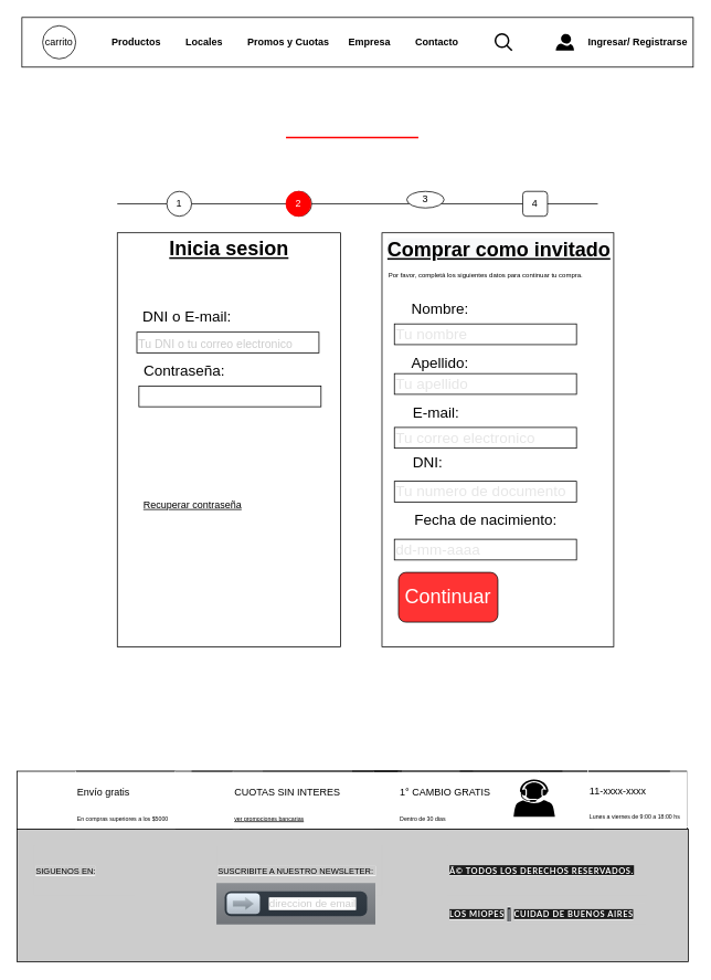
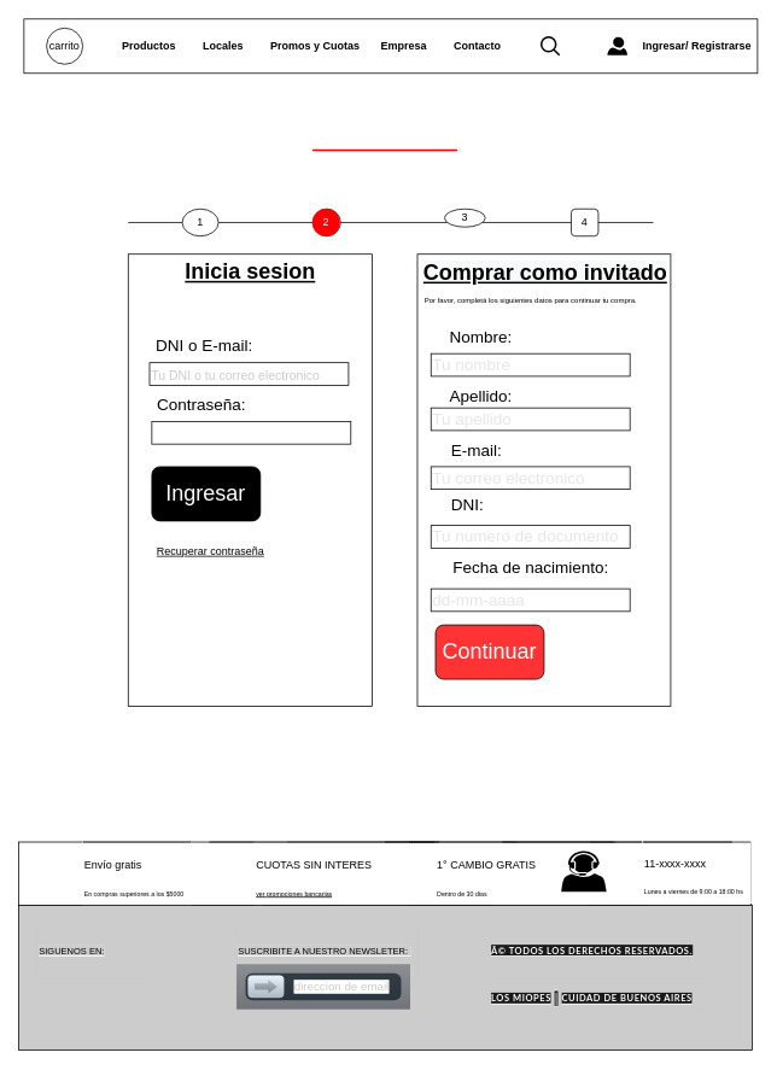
- <mxCell id="43" value="1" style="ellipse;whiteSpace=wrap;html=1;aspect=fixed;strokeColor=#000000;fillColor=#FFFFFF;fontColor=default;" parent="1" vertex="1"><mxGeometry x="201" y="230" width="30" height="30" as="geometry" /></mxCell>
+ <mxCell id="43" value="1" style="ellipse;whiteSpace=wrap;html=1;aspect=fixed;strokeColor=#000000;fillColor=#FFFFFF;fontColor=default;" parent="1" vertex="1"><mxGeometry x="201" y="230" width="40" height="30" as="geometry" /></mxCell>
+ <mxCell id="52" value="Ingresar" style="rounded=1;whiteSpace=wrap;html=1;labelBackgroundColor=none;fontSize=24;fontColor=#FFFFFF;strokeColor=default;fillColor=#000000;align=center;" parent="1" vertex="1"><mxGeometry x="167.38" y="515" width="120" height="60" as="geometry" /></mxCell>
